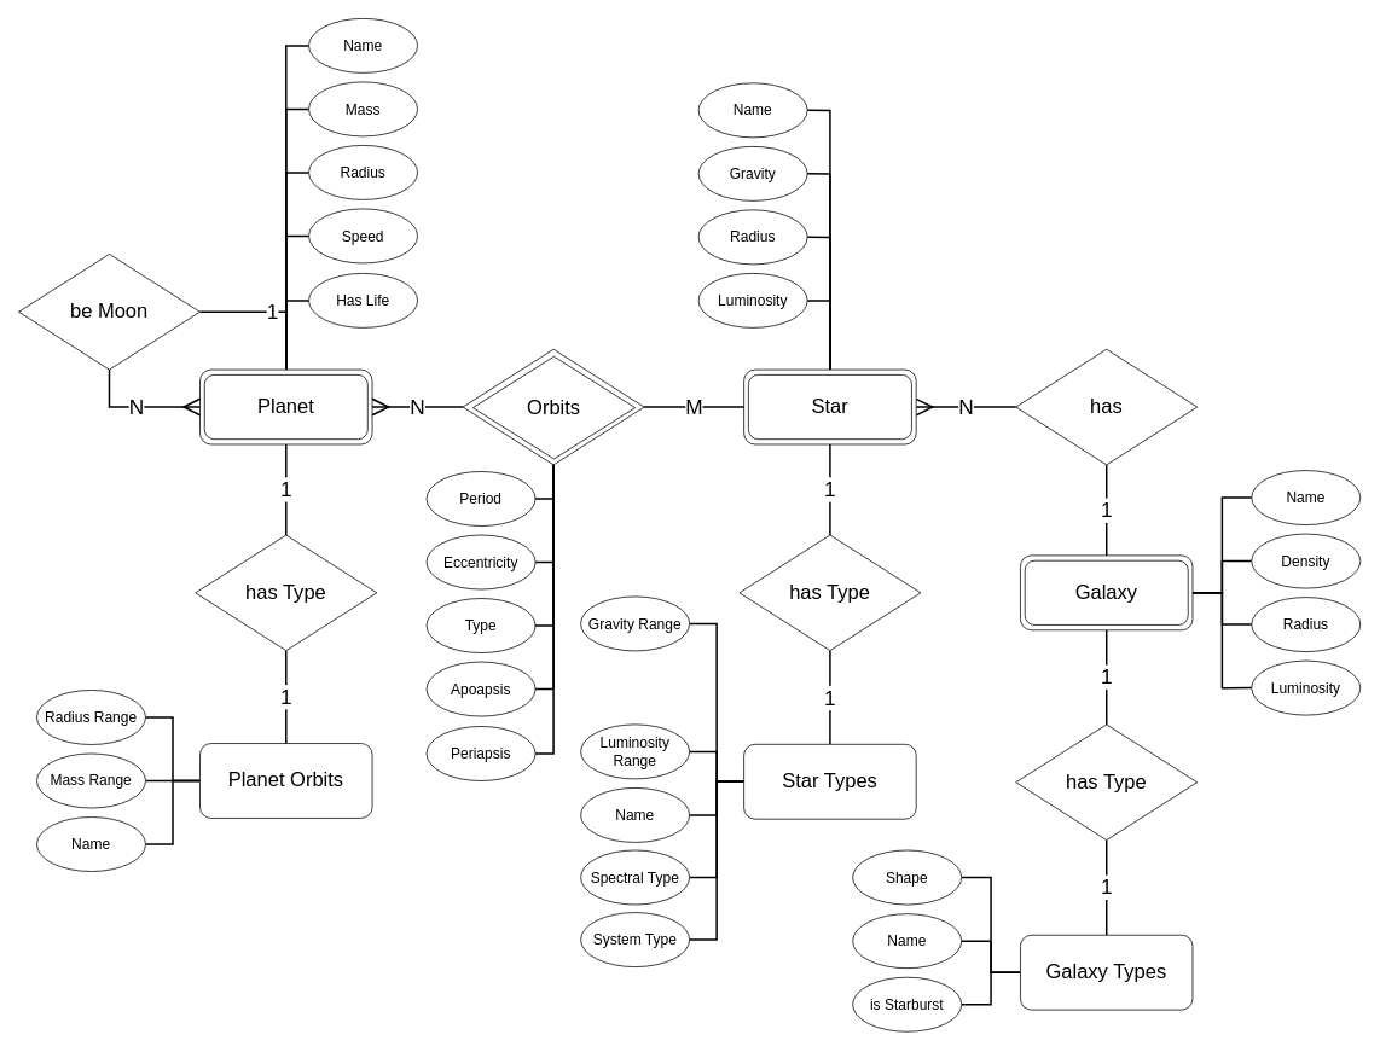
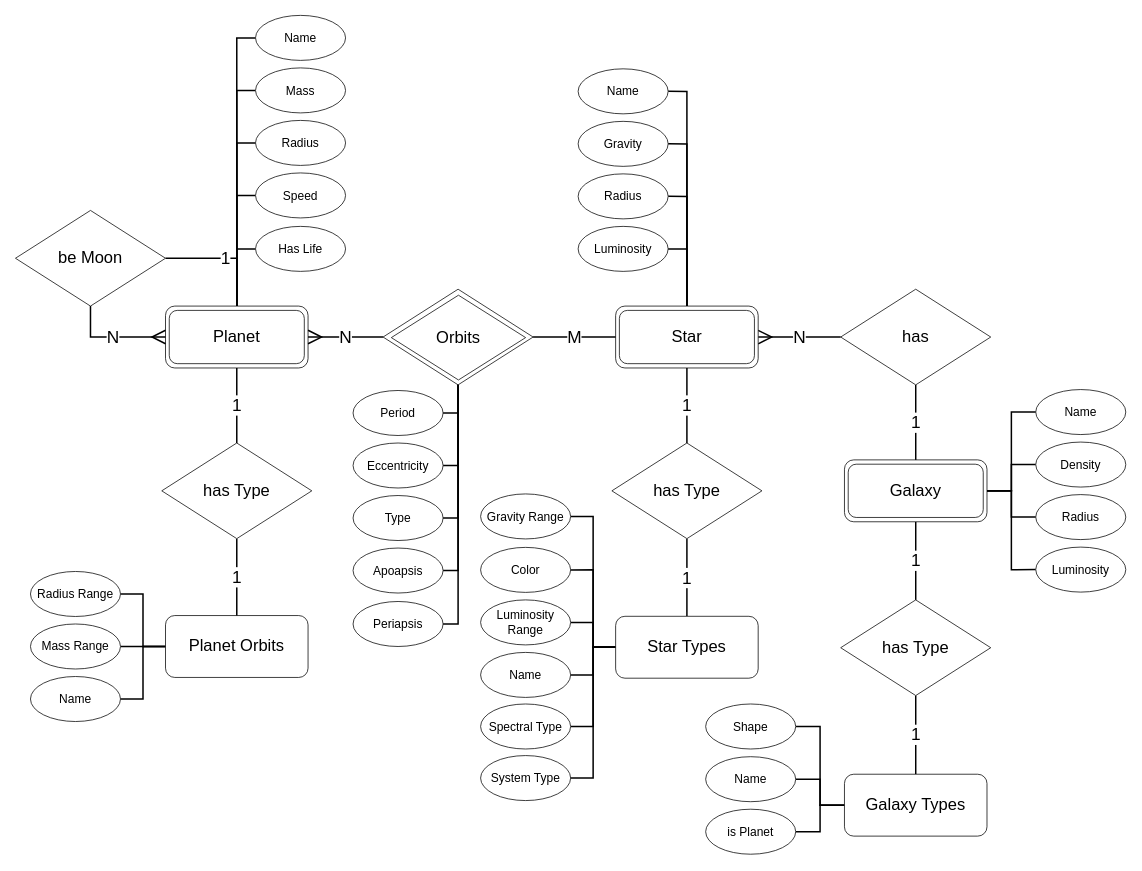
+ <mxCell id="60" value="Color" style="ellipse;whiteSpace=wrap;html=1;fontSize=16;" vertex="1" parent="1"><mxGeometry x="640" y="729.13" width="120" height="60" as="geometry" /></mxCell>
+ <mxCell id="52" style="edgeStyle=orthogonalEdgeStyle;rounded=0;orthogonalLoop=1;jettySize=auto;html=1;entryX=1;entryY=0.5;entryDx=0;entryDy=0;strokeWidth=2;endArrow=none;endFill=0;" edge="1" parent="1" source="57" target="60"><mxGeometry relative="1" as="geometry" /></mxCell>
- <mxCell id="81" value="is Starburst" style="ellipse;whiteSpace=wrap;html=1;fontSize=16;" vertex="1" parent="1"><mxGeometry x="940" y="1078.13" width="120" height="60" as="geometry" /></mxCell>
+ <mxCell id="81" value="is Planet" style="ellipse;whiteSpace=wrap;html=1;fontSize=16;" vertex="1" parent="1"><mxGeometry x="940" y="1078.13" width="120" height="60" as="geometry" /></mxCell>
